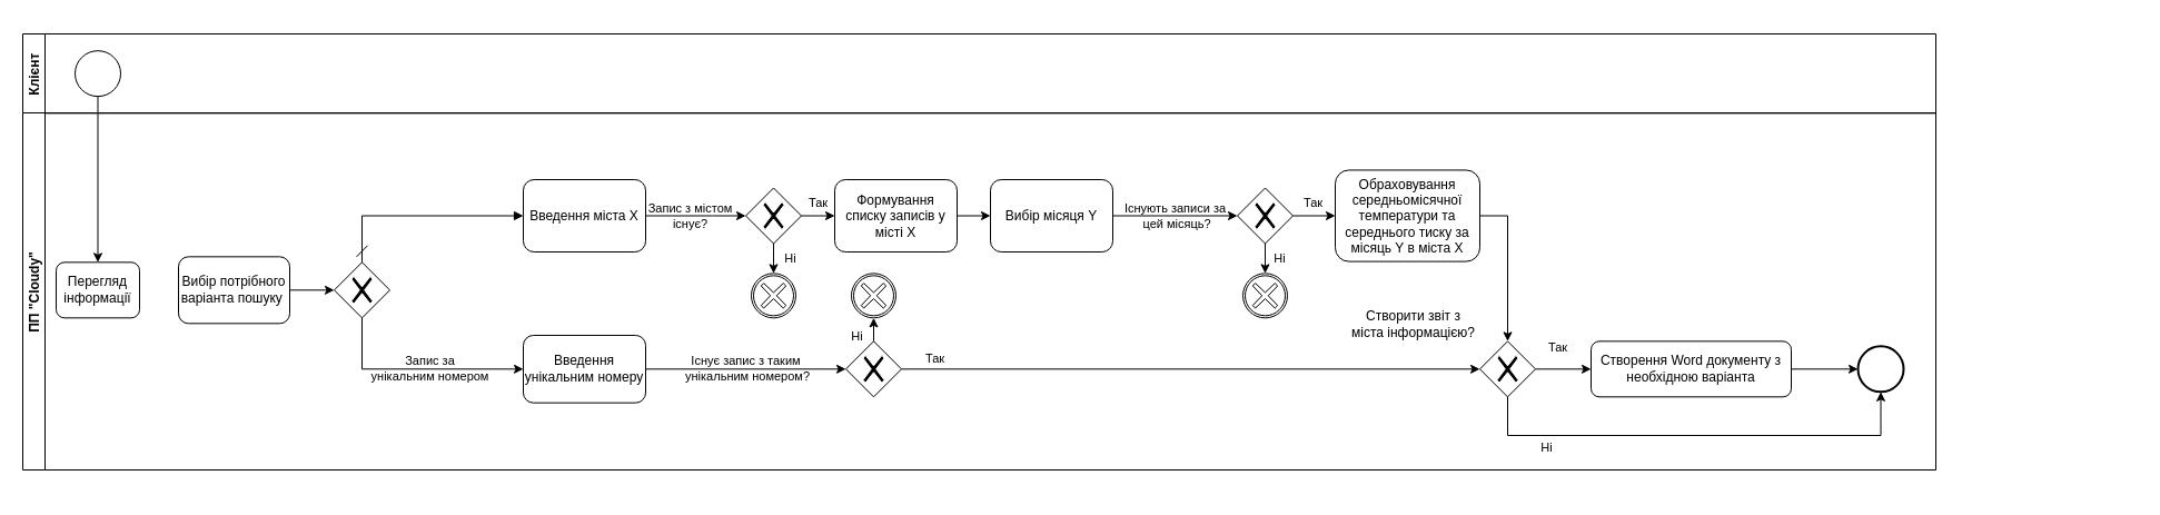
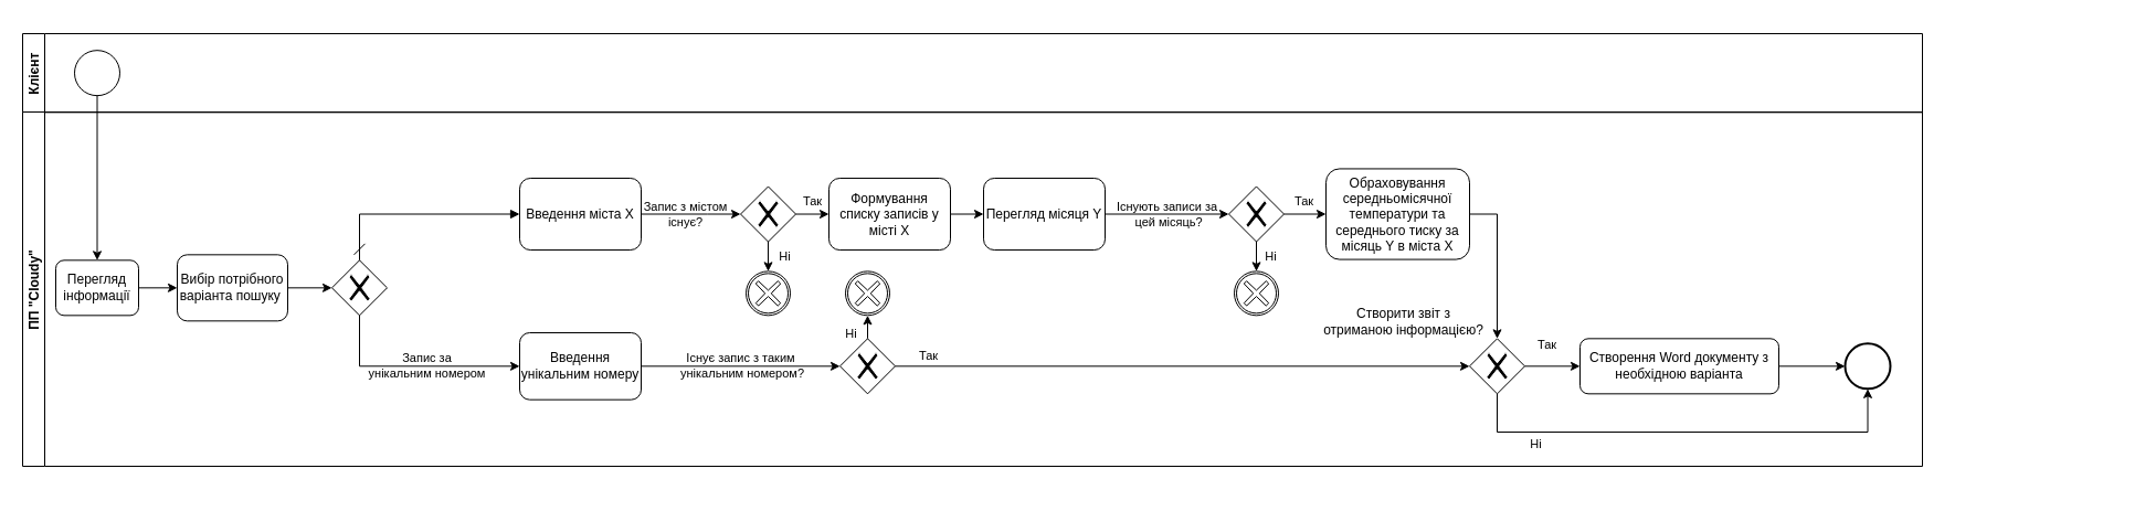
- <mxCell id="29" value="Вибір місяця Y" style="shape=ext;rounded=1;html=1;whiteSpace=wrap;" parent="20" vertex="1"><mxGeometry x="870" y="60" width="110" height="65" as="geometry" /></mxCell>
+ <mxCell id="29" value="Перегляд місяця Y" style="shape=ext;rounded=1;html=1;whiteSpace=wrap;" parent="20" vertex="1"><mxGeometry x="870" y="60" width="110" height="65" as="geometry" /></mxCell>
+ <mxCell id="21" style="edgeStyle=orthogonalEdgeStyle;rounded=0;orthogonalLoop=1;jettySize=auto;html=1;exitX=1;exitY=0.5;exitDx=0;exitDy=0;entryX=0;entryY=0.5;entryDx=0;entryDy=0;" parent="20" source="22" target="26" edge="1"><mxGeometry relative="1" as="geometry" /></mxCell>
- <mxCell id="13" value="Створити звіт з &lt;br&gt;міста інформацією?" style="text;html=1;align=center;verticalAlign=middle;resizable=0;points=[];autosize=1;" parent="2" vertex="1"><mxGeometry x="1170" y="255.67" width="160" height="30" as="geometry" /></mxCell>
+ <mxCell id="13" value="Створити звіт з &lt;br&gt;отриманою інформацією?" style="text;html=1;align=center;verticalAlign=middle;resizable=0;points=[];autosize=1;" parent="2" vertex="1"><mxGeometry x="1170" y="255.67" width="160" height="30" as="geometry" /></mxCell>
